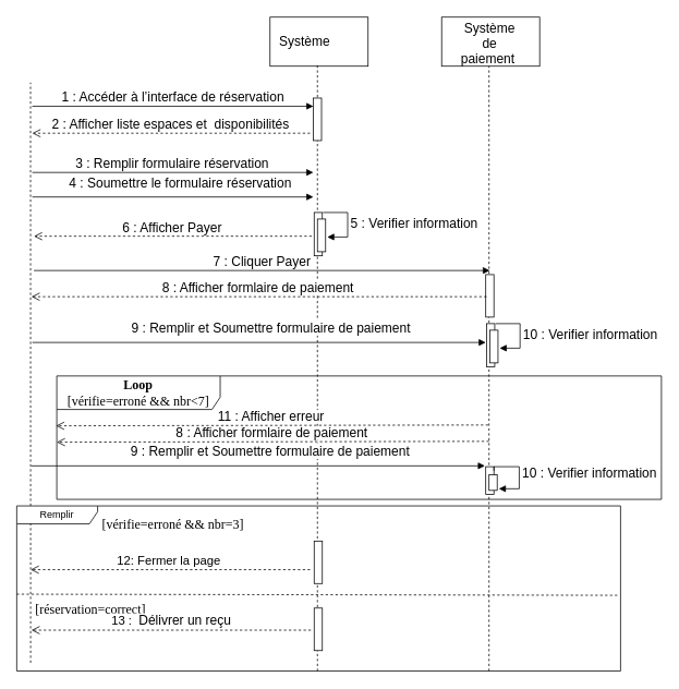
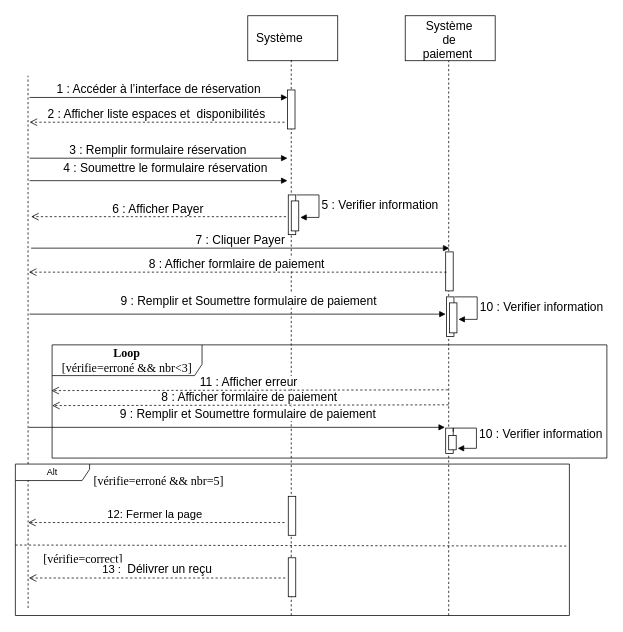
- <mxCell id="26" value="&lt;span style=&quot;font-family: &amp;quot;Times New Roman&amp;quot;, serif; font-size: 12pt; text-align: justify; background-color: transparent; color: light-dark(rgb(0, 0, 0), rgb(255, 255, 255));&quot;&gt;&lt;b&gt;Loop&lt;/b&gt;&lt;br&gt;[vérifie=erroné &amp;amp;&amp;amp; nbr&amp;lt;7]&lt;/span&gt;" style="shape=umlFrame;whiteSpace=wrap;html=1;pointerEvents=0;width=200;height=41;" parent="1" vertex="1"><mxGeometry x="69" y="459" width="740" height="151" as="geometry" /></mxCell>
+ <mxCell id="26" value="&lt;span style=&quot;font-family: &amp;quot;Times New Roman&amp;quot;, serif; font-size: 12pt; text-align: justify; background-color: transparent; color: light-dark(rgb(0, 0, 0), rgb(255, 255, 255));&quot;&gt;&lt;b&gt;Loop&lt;/b&gt;&lt;br&gt;[vérifie=erroné &amp;amp;&amp;amp; nbr&amp;lt;3]&lt;/span&gt;" style="shape=umlFrame;whiteSpace=wrap;html=1;pointerEvents=0;width=200;height=41;" parent="1" vertex="1"><mxGeometry x="69" y="459" width="740" height="151" as="geometry" /></mxCell>
- <mxCell id="31" value="Remplir" style="shape=umlFrame;whiteSpace=wrap;html=1;pointerEvents=0;width=99;height=22;" parent="1" vertex="1"><mxGeometry x="20" y="618" width="739" height="202" as="geometry" /></mxCell>
+ <mxCell id="31" value="Alt" style="shape=umlFrame;whiteSpace=wrap;html=1;pointerEvents=0;width=99;height=22;" parent="1" vertex="1"><mxGeometry x="20" y="618" width="739" height="202" as="geometry" /></mxCell>
- <mxCell id="32" value="&lt;p style=&quot;text-align:justify;line-height:150%&quot; class=&quot;MsoNormal&quot;&gt;&lt;span style=&quot;font-size:12.0pt;line-height:150%;font-family:&amp;quot;Times New Roman&amp;quot;,serif&quot;&gt;&amp;nbsp;[vérifie=erroné &amp;amp;&amp;amp; nbr=3]&lt;/span&gt;&lt;/p&gt;" style="text;html=1;align=center;verticalAlign=middle;resizable=0;points=[];autosize=1;strokeColor=none;fillColor=none;" parent="1" vertex="1"><mxGeometry x="109" y="610" width="200" height="60" as="geometry" /></mxCell>
+ <mxCell id="32" value="&lt;p style=&quot;text-align:justify;line-height:150%&quot; class=&quot;MsoNormal&quot;&gt;&lt;span style=&quot;font-size:12.0pt;line-height:150%;font-family:&amp;quot;Times New Roman&amp;quot;,serif&quot;&gt;&amp;nbsp;[vérifie=erroné &amp;amp;&amp;amp; nbr=5]&lt;/span&gt;&lt;/p&gt;" style="text;html=1;align=center;verticalAlign=middle;resizable=0;points=[];autosize=1;strokeColor=none;fillColor=none;" parent="1" vertex="1"><mxGeometry x="109" y="610" width="200" height="60" as="geometry" /></mxCell>
- <mxCell id="33" value="&lt;p style=&quot;text-align:justify;line-height:150%&quot; class=&quot;MsoNormal&quot;&gt;&lt;span style=&quot;font-size:12.0pt;line-height:150%;font-family:&amp;quot;Times New Roman&amp;quot;,serif&quot;&gt;&amp;nbsp;[réservation=correct]&lt;/span&gt;&lt;/p&gt;" style="text;html=1;align=center;verticalAlign=middle;resizable=0;points=[];autosize=1;strokeColor=none;fillColor=none;" parent="1" vertex="1"><mxGeometry x="43" y="714" width="130" height="60" as="geometry" /></mxCell>
+ <mxCell id="33" value="&lt;p style=&quot;text-align:justify;line-height:150%&quot; class=&quot;MsoNormal&quot;&gt;&lt;span style=&quot;font-size:12.0pt;line-height:150%;font-family:&amp;quot;Times New Roman&amp;quot;,serif&quot;&gt;&amp;nbsp;[vérifie=correct]&lt;/span&gt;&lt;/p&gt;" style="text;html=1;align=center;verticalAlign=middle;resizable=0;points=[];autosize=1;strokeColor=none;fillColor=none;" parent="1" vertex="1"><mxGeometry x="43" y="714" width="130" height="60" as="geometry" /></mxCell>
